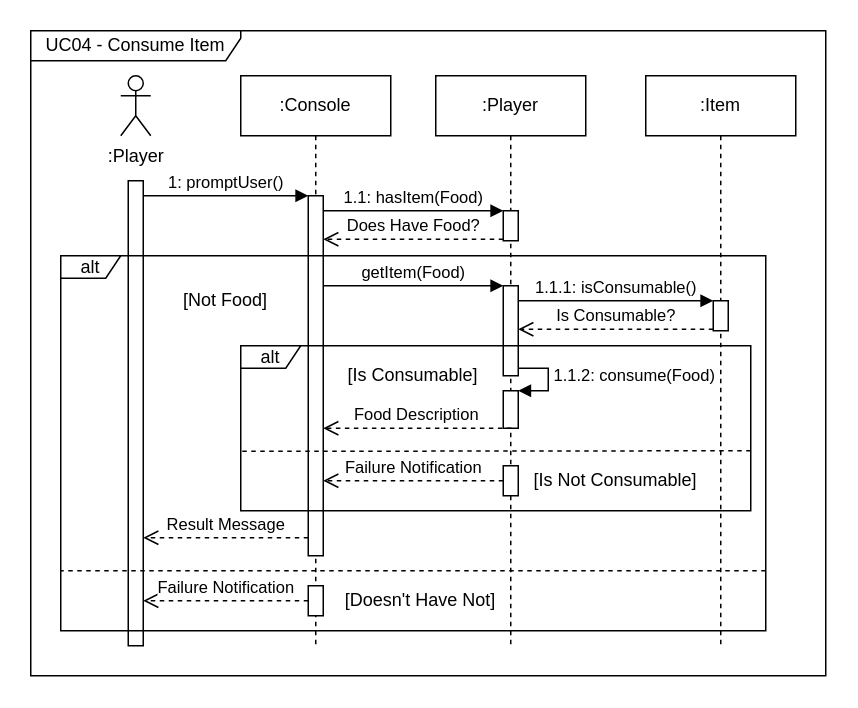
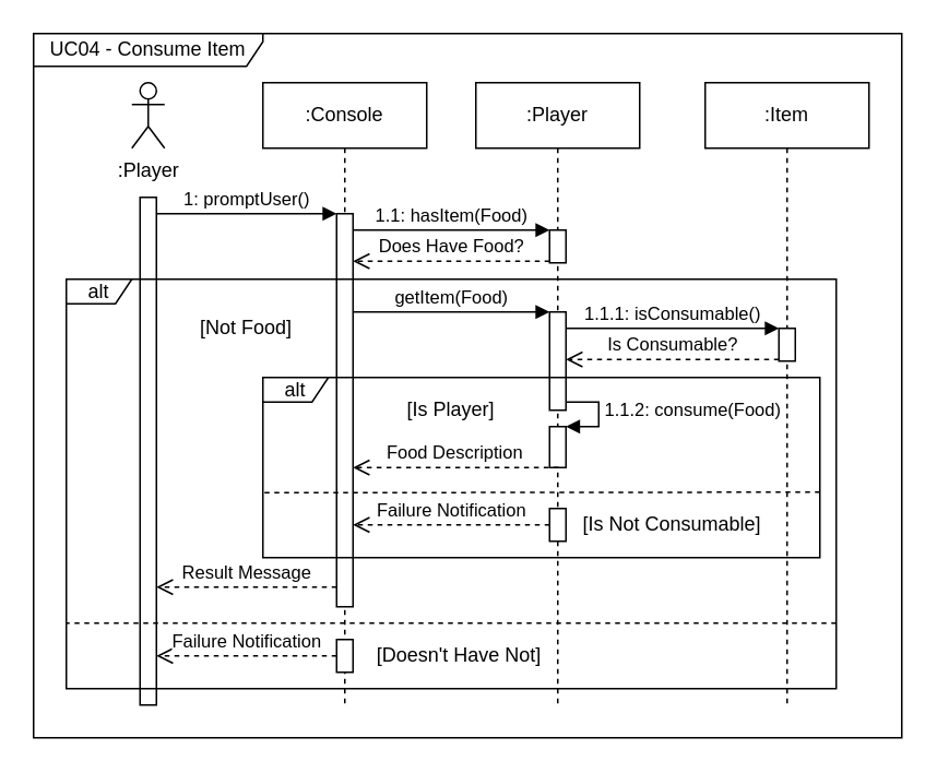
- <mxCell id="32" value="[Is Consumable]" style="text;html=1;strokeColor=none;fillColor=none;align=center;verticalAlign=middle;whiteSpace=wrap;rounded=0;" vertex="1" parent="1"><mxGeometry x="220" y="240" width="110" height="20" as="geometry" /></mxCell>
+ <mxCell id="32" value="[Is Player]" style="text;html=1;strokeColor=none;fillColor=none;align=center;verticalAlign=middle;whiteSpace=wrap;rounded=0;" vertex="1" parent="1"><mxGeometry x="220" y="240" width="110" height="20" as="geometry" /></mxCell>
